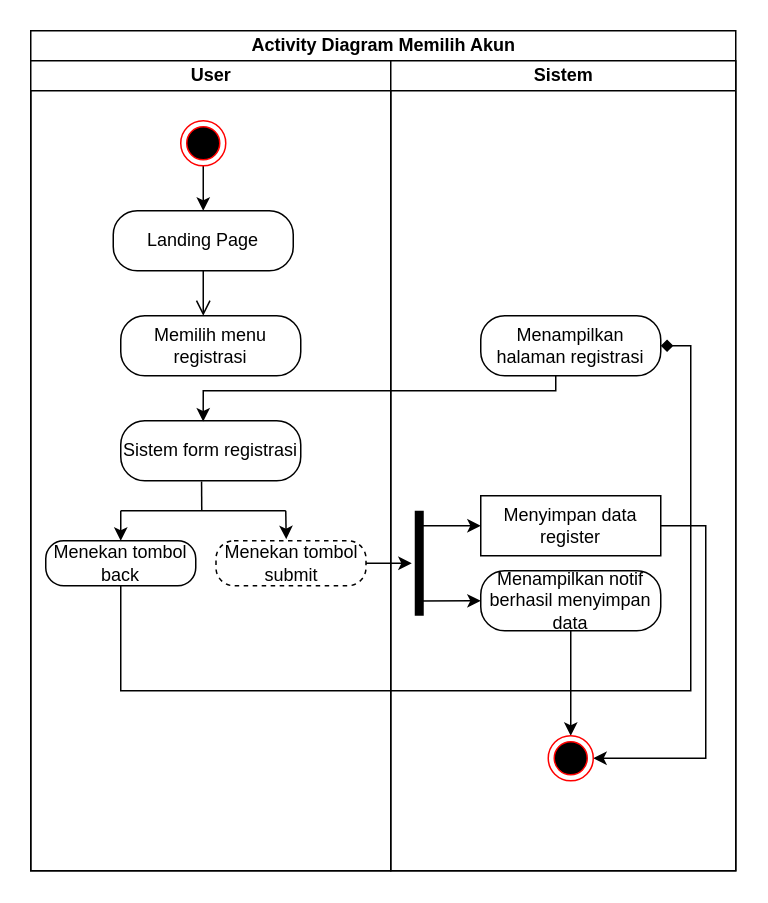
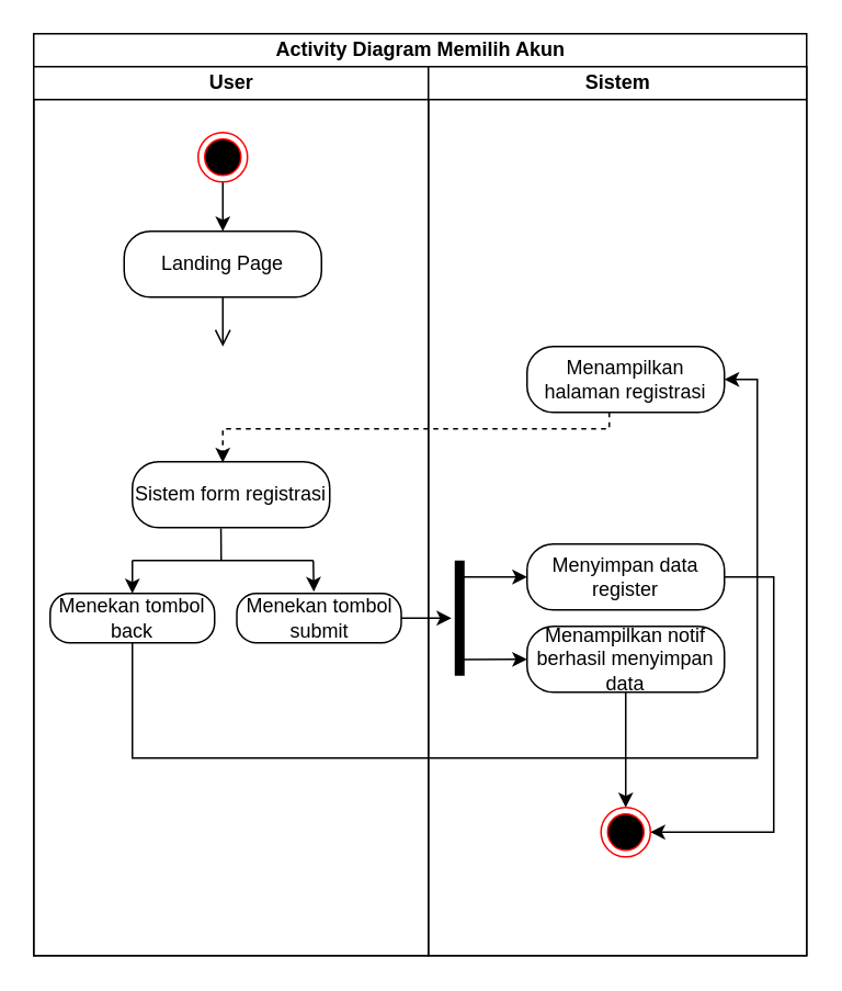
- <mxCell id="8" value="Memilih menu registrasi" style="rounded=1;whiteSpace=wrap;html=1;arcSize=40;fontColor=#000000;fillColor=default;strokeColor=default;" vertex="1" parent="3"><mxGeometry x="60.0" y="170" width="120" height="40" as="geometry" /></mxCell>
- <mxCell id="23" style="edgeStyle=orthogonalEdgeStyle;rounded=0;orthogonalLoop=1;jettySize=auto;html=1;entryX=1;entryY=0.5;entryDx=0;entryDy=0;endArrow=diamond;" edge="1" parent="2" source="10" target="13"><mxGeometry relative="1" as="geometry"><Array as="points"><mxPoint x="60" y="440" /><mxPoint x="440" y="440" /><mxPoint x="440" y="210" /></Array></mxGeometry></mxCell>
+ <mxCell id="23" style="edgeStyle=orthogonalEdgeStyle;rounded=0;orthogonalLoop=1;jettySize=auto;html=1;entryX=1;entryY=0.5;entryDx=0;entryDy=0;" edge="1" parent="2" source="10" target="13"><mxGeometry relative="1" as="geometry"><Array as="points"><mxPoint x="60" y="440" /><mxPoint x="440" y="440" /><mxPoint x="440" y="210" /></Array></mxGeometry></mxCell>
- <mxCell id="21" style="edgeStyle=orthogonalEdgeStyle;rounded=0;orthogonalLoop=1;jettySize=auto;html=1;entryX=0.458;entryY=0.014;entryDx=0;entryDy=0;entryPerimeter=0;" edge="1" parent="2" source="13" target="9"><mxGeometry relative="1" as="geometry"><Array as="points"><mxPoint x="350" y="240" /><mxPoint x="115" y="240" /></Array></mxGeometry></mxCell>
+ <mxCell id="21" style="edgeStyle=orthogonalEdgeStyle;rounded=0;orthogonalLoop=1;jettySize=auto;html=1;entryX=0.458;entryY=0.014;entryDx=0;entryDy=0;entryPerimeter=0;dashed=1;" edge="1" parent="2" source="13" target="9"><mxGeometry relative="1" as="geometry"><Array as="points"><mxPoint x="350" y="240" /><mxPoint x="115" y="240" /></Array></mxGeometry></mxCell>
- <mxCell id="15" value="Menyimpan data register" style="whiteSpace=wrap;html=1;arcSize=40;fontColor=#000000;fillColor=default;strokeColor=default;rounded=0;" vertex="1" parent="12"><mxGeometry x="60" y="290" width="120" height="40" as="geometry" /></mxCell>
+ <mxCell id="15" value="Menyimpan data register" style="rounded=1;whiteSpace=wrap;html=1;arcSize=40;fontColor=#000000;fillColor=default;strokeColor=default;" vertex="1" parent="12"><mxGeometry x="60" y="290" width="120" height="40" as="geometry" /></mxCell>
- <mxCell id="11" value="Menekan tombol submit" style="rounded=1;whiteSpace=wrap;html=1;arcSize=40;fontColor=#000000;fillColor=default;strokeColor=default;dashed=1;" vertex="1" parent="3"><mxGeometry x="123.5" y="320" width="100" height="30" as="geometry" /></mxCell>
+ <mxCell id="11" value="Menekan tombol submit" style="rounded=1;whiteSpace=wrap;html=1;arcSize=40;fontColor=#000000;fillColor=default;strokeColor=default;" vertex="1" parent="3"><mxGeometry x="123.5" y="320" width="100" height="30" as="geometry" /></mxCell>
